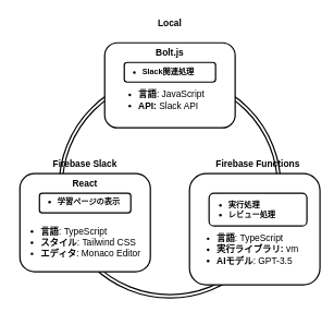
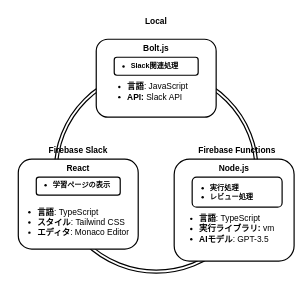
+ <mxCell id="10" value="&lt;font size=&quot;1&quot; color=&quot;#000000&quot;&gt;&lt;b style=&quot;font-size: 14px;&quot;&gt;Node.js&lt;/b&gt;&lt;/font&gt;" style="text;html=1;strokeColor=none;fillColor=none;align=center;verticalAlign=middle;whiteSpace=wrap;rounded=0;strokeWidth=1;" vertex="1" parent="1"><mxGeometry x="360" y="265" width="60" height="30" as="geometry" /></mxCell>
